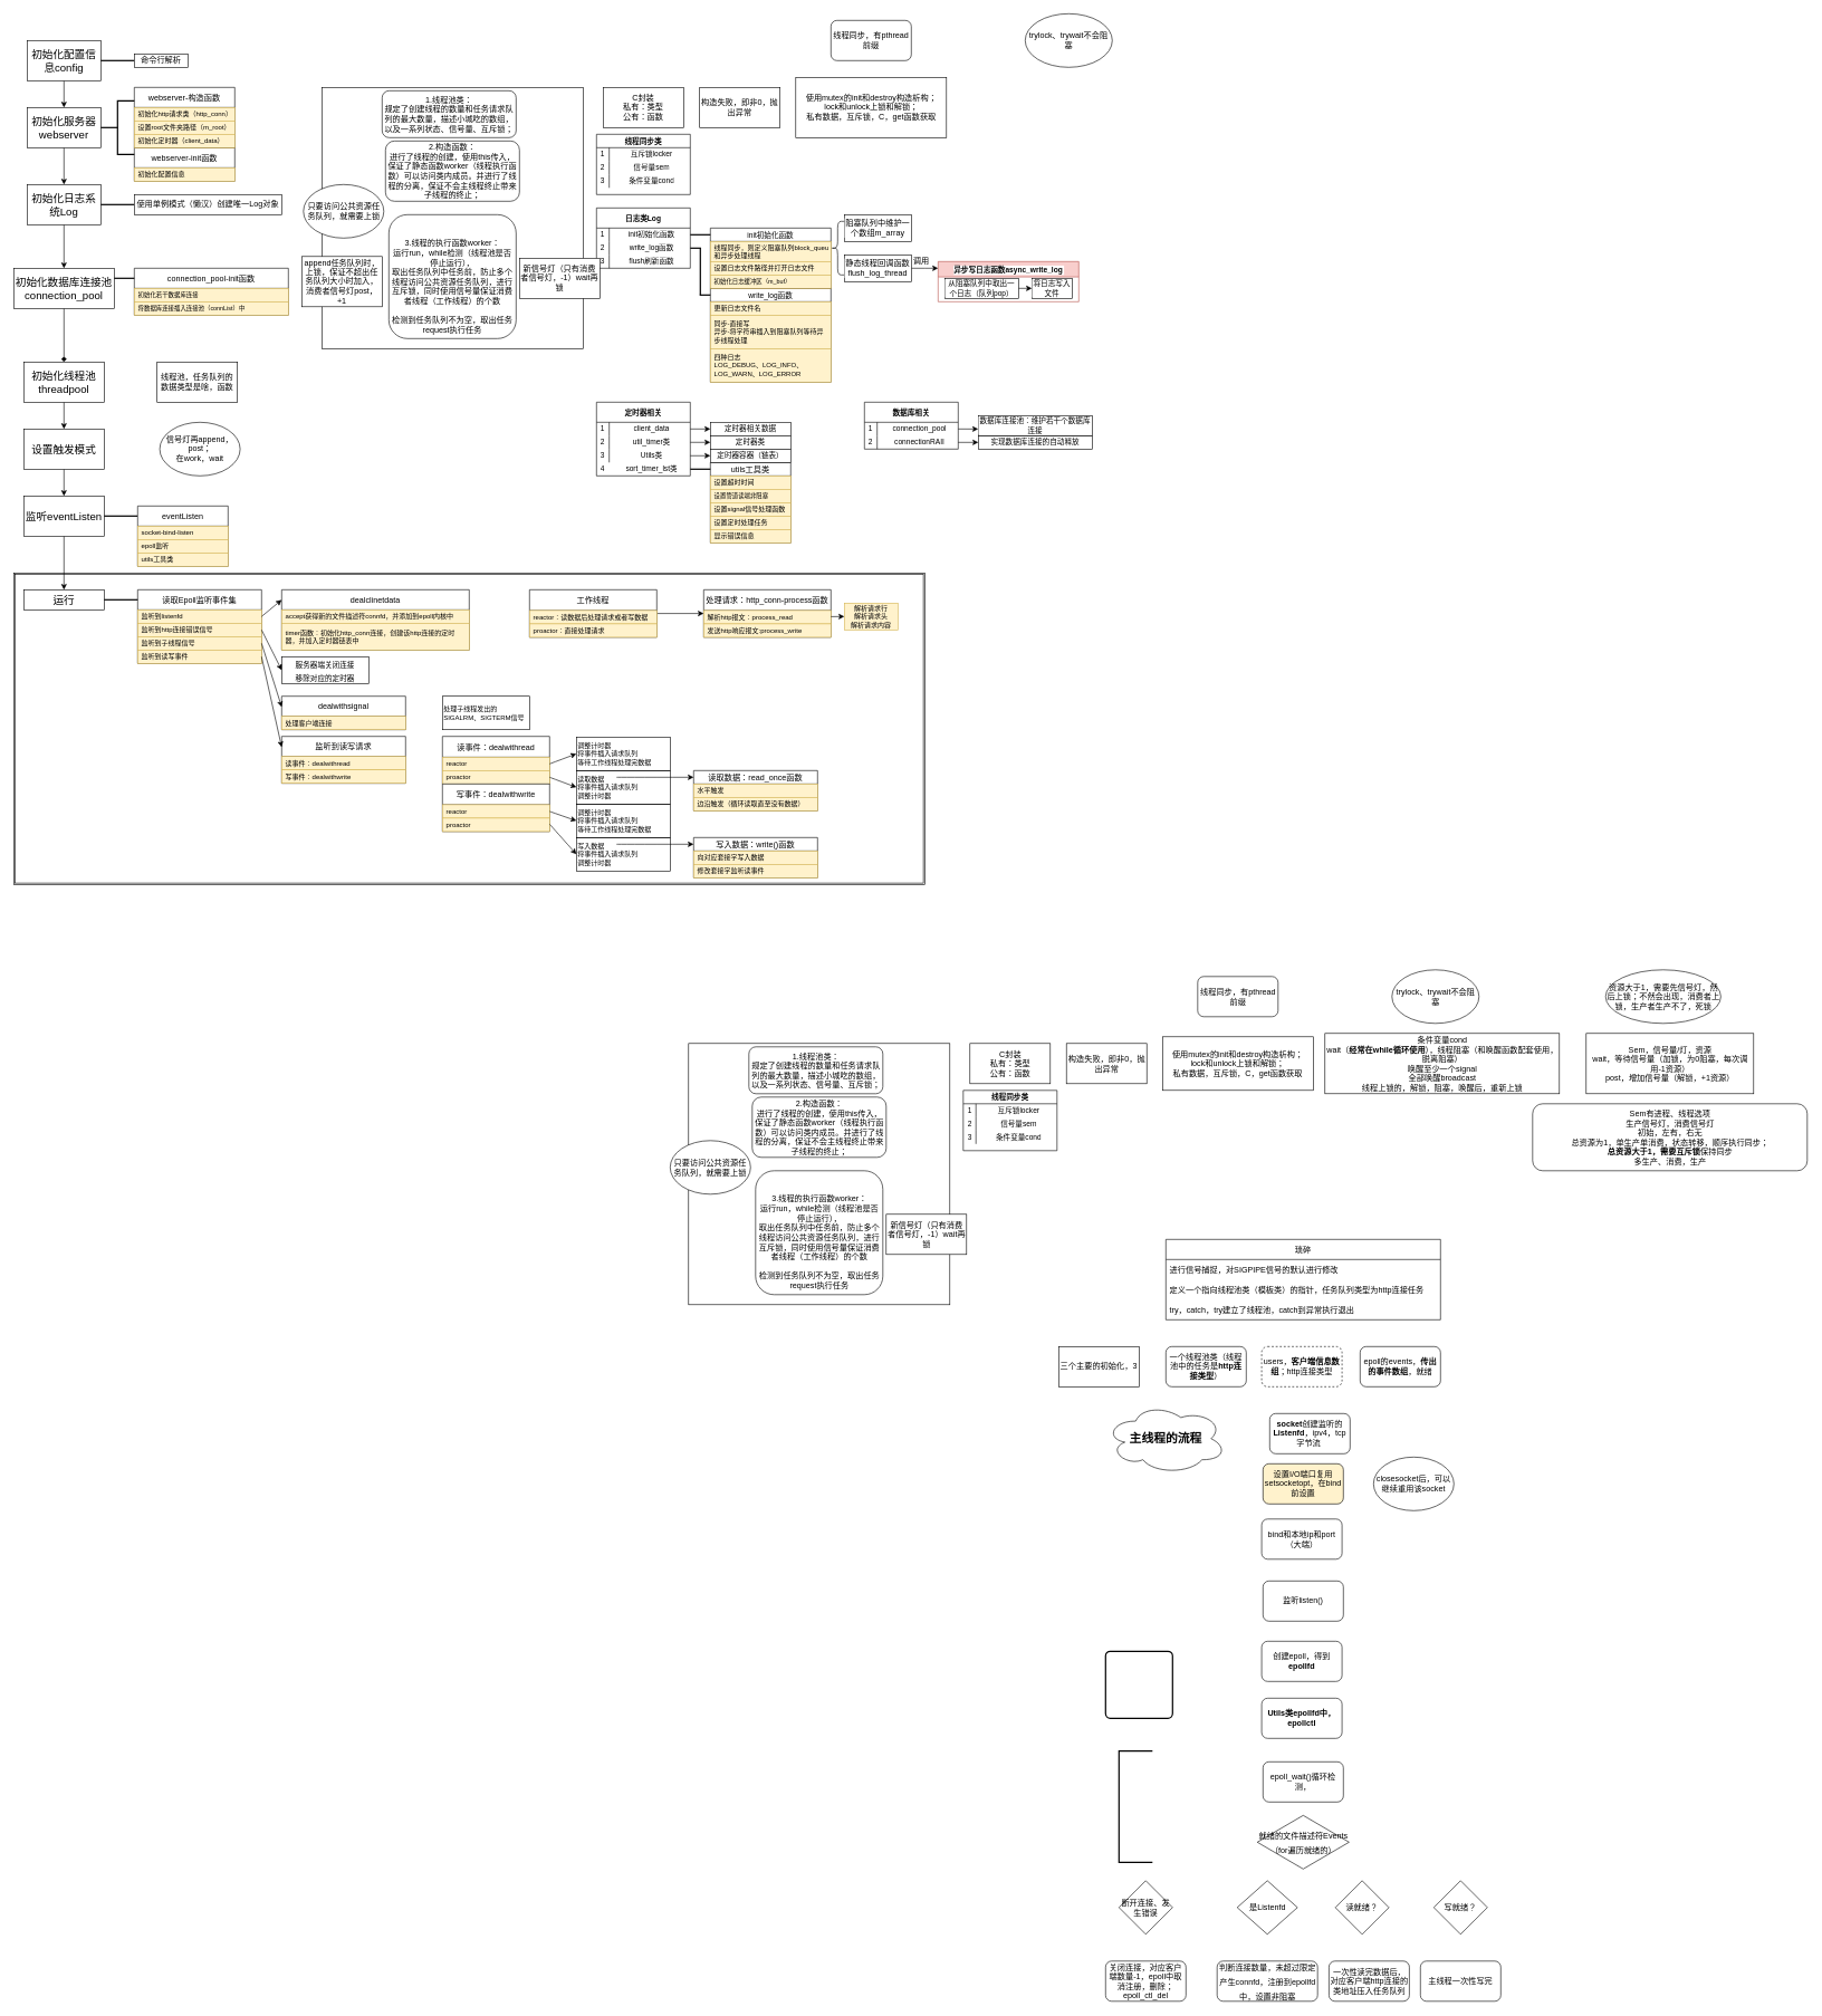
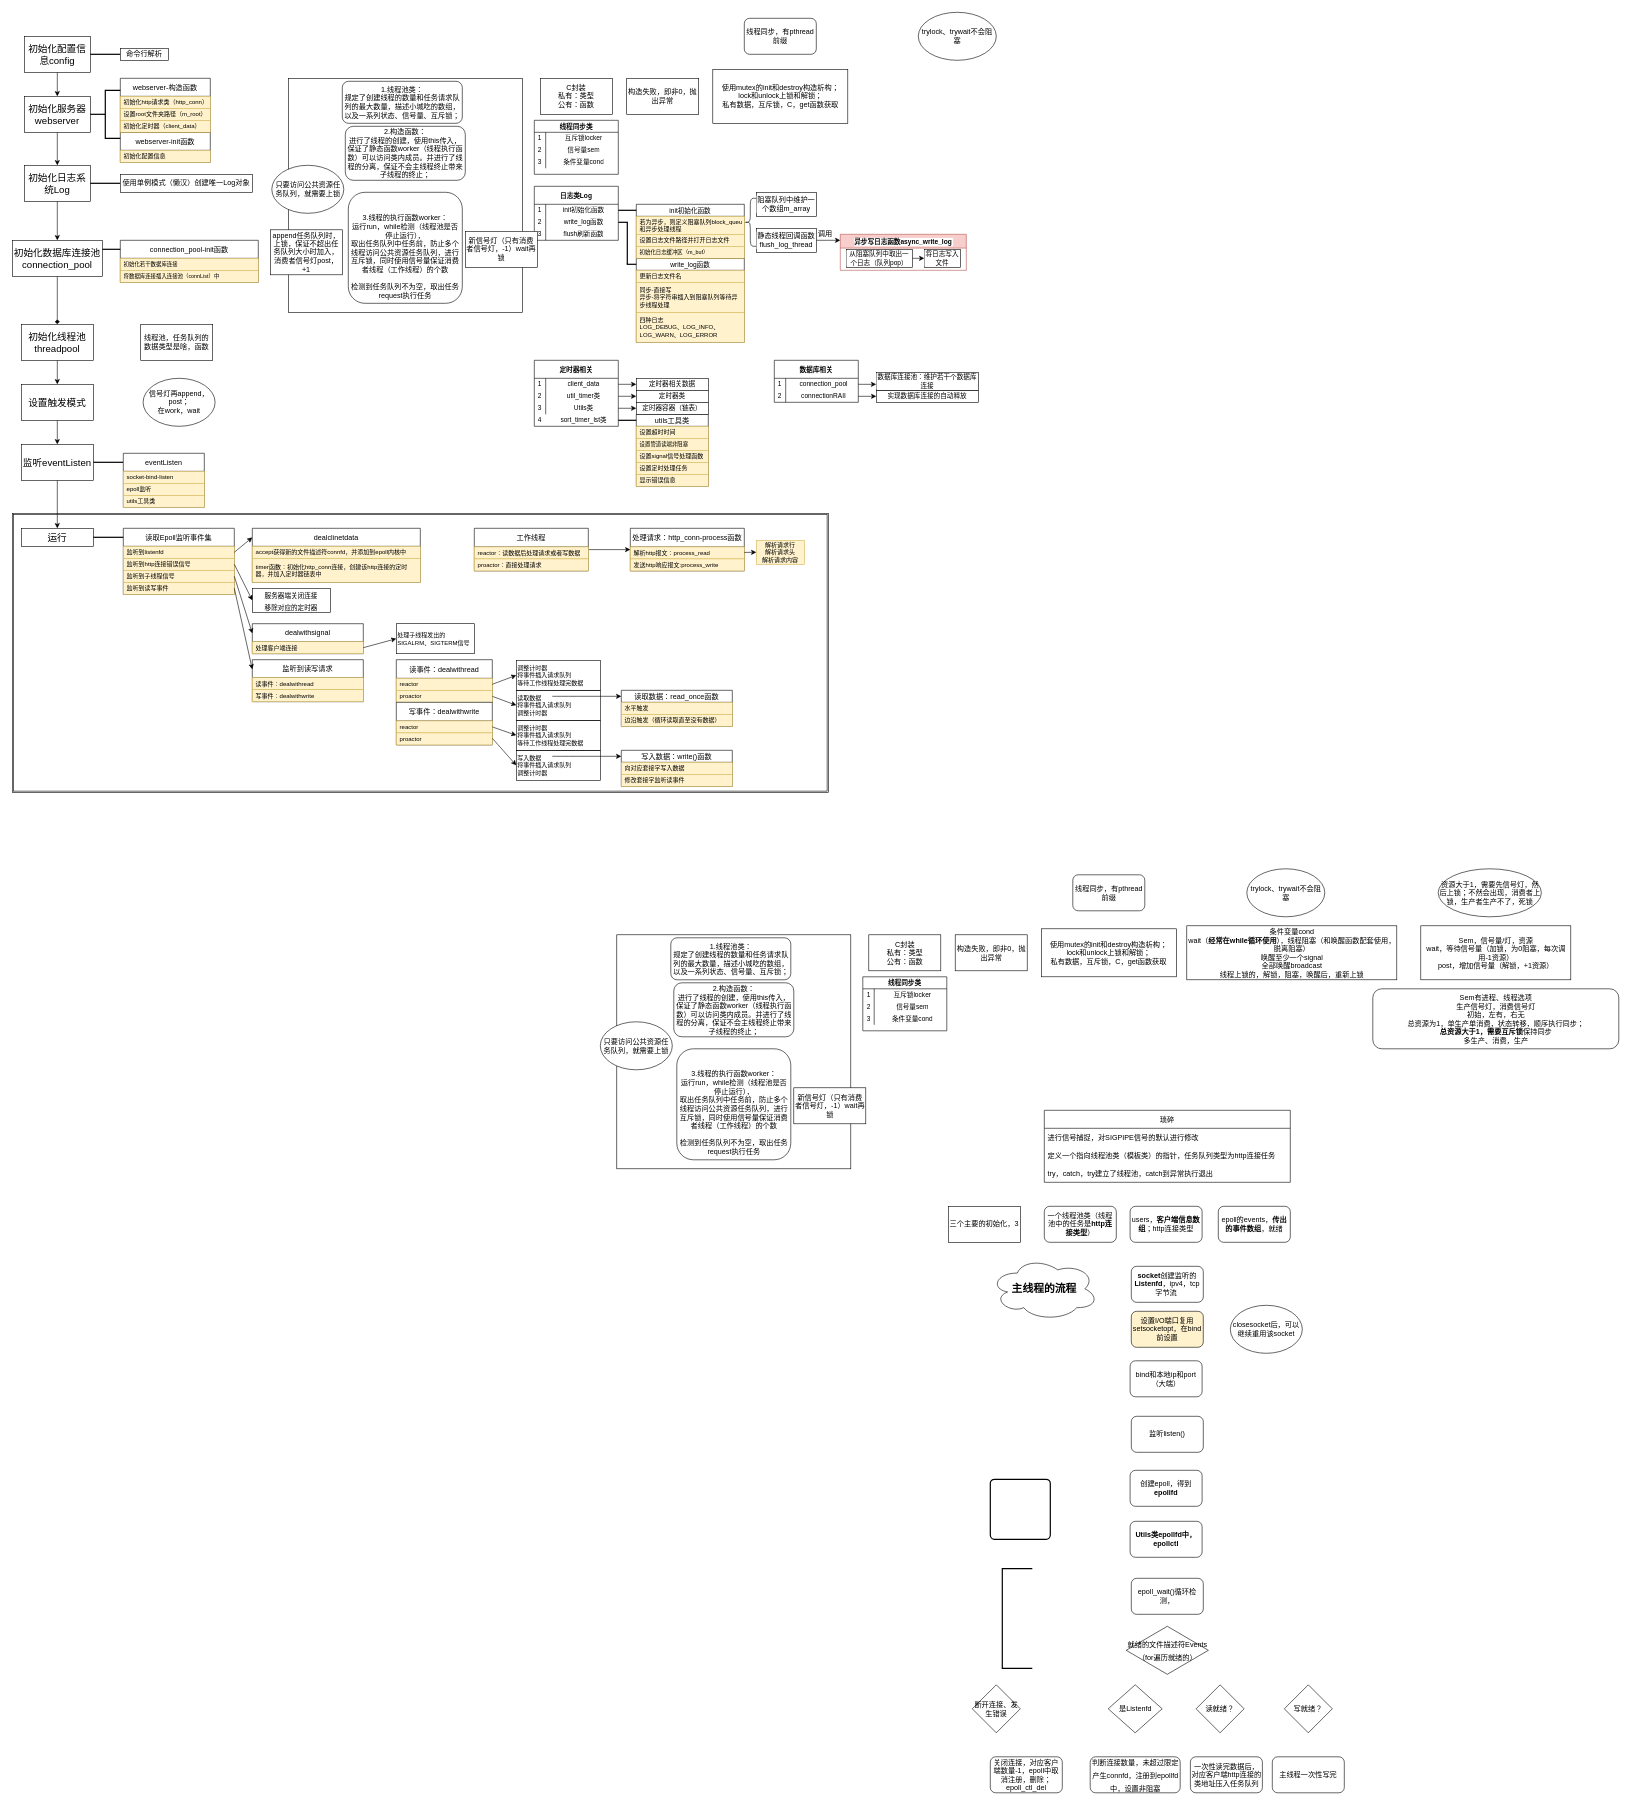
- <mxCell id="67" value="线程同步，则定义阻塞队列block_queue&#10;和异步处理线程" style="text;strokeColor=#d6b656;fillColor=#fff2cc;align=left;verticalAlign=middle;spacingLeft=4;spacingRight=4;overflow=hidden;points=[[0,0.5],[1,0.5]];portConstraint=eastwest;rotatable=0;fontSize=10;labelBorderColor=none;labelBackgroundColor=none;fontFamily=Helvetica;" parent="66" vertex="1"><mxGeometry y="20" width="180" height="30" as="geometry" /></mxCell>
+ <mxCell id="67" value="若为异步，则定义阻塞队列block_queue&#10;和异步处理线程" style="text;strokeColor=#d6b656;fillColor=#fff2cc;align=left;verticalAlign=middle;spacingLeft=4;spacingRight=4;overflow=hidden;points=[[0,0.5],[1,0.5]];portConstraint=eastwest;rotatable=0;fontSize=10;labelBorderColor=none;labelBackgroundColor=none;fontFamily=Helvetica;" parent="66" vertex="1"><mxGeometry y="20" width="180" height="30" as="geometry" /></mxCell>
+ <mxCell id="112" value="" style="endArrow=classic;html=1;rounded=0;fontFamily=Helvetica;fontSize=11;entryX=0;entryY=0.5;entryDx=0;entryDy=0;exitX=1;exitY=0.5;exitDx=0;exitDy=0;" parent="1" source="99" target="111" edge="1"><mxGeometry width="50" height="50" relative="1" as="geometry"><mxPoint x="620" y="1089" as="sourcePoint" /><mxPoint x="635" y="1073" as="targetPoint" /></mxGeometry></mxCell>
- <mxCell id="188" value="users，&lt;b&gt;客户端信息数组&lt;/b&gt;；http连接类型" style="rounded=1;whiteSpace=wrap;html=1;dashed=1;" vertex="1" parent="1"><mxGeometry x="1883" y="2010" width="120" height="60" as="geometry" /></mxCell>
+ <mxCell id="188" value="users，&lt;b&gt;客户端信息数组&lt;/b&gt;；http连接类型" style="rounded=1;whiteSpace=wrap;html=1;" vertex="1" parent="1"><mxGeometry x="1883" y="2010" width="120" height="60" as="geometry" /></mxCell>
- <mxCell id="195" value="&lt;b&gt;socket&lt;/b&gt;创建监听的&lt;b&gt;Listenfd&lt;/b&gt;，ipv4，tcp字节流&amp;nbsp;" style="rounded=1;whiteSpace=wrap;html=1;" vertex="1" parent="1"><mxGeometry x="1895" y="2110" width="120" height="60" as="geometry" /></mxCell>
+ <mxCell id="195" value="&lt;b&gt;socket&lt;/b&gt;创建监听的&lt;b&gt;Listenfd&lt;/b&gt;，ipv4，tcp字节流&amp;nbsp;" style="rounded=1;whiteSpace=wrap;html=1;" vertex="1" parent="1"><mxGeometry x="1885" y="2110" width="120" height="60" as="geometry" /></mxCell>
- <mxCell id="213" value="断开连接、发生错误" style="rhombus;whiteSpace=wrap;html=1;fontSize=12;" vertex="1" parent="1"><mxGeometry x="1670" y="2807.5" width="80" height="80" as="geometry" /></mxCell>
+ <mxCell id="213" value="断开连接、发生错误" style="rhombus;whiteSpace=wrap;html=1;fontSize=12;" vertex="1" parent="1"><mxGeometry x="1620" y="2807.5" width="80" height="80" as="geometry" /></mxCell>
